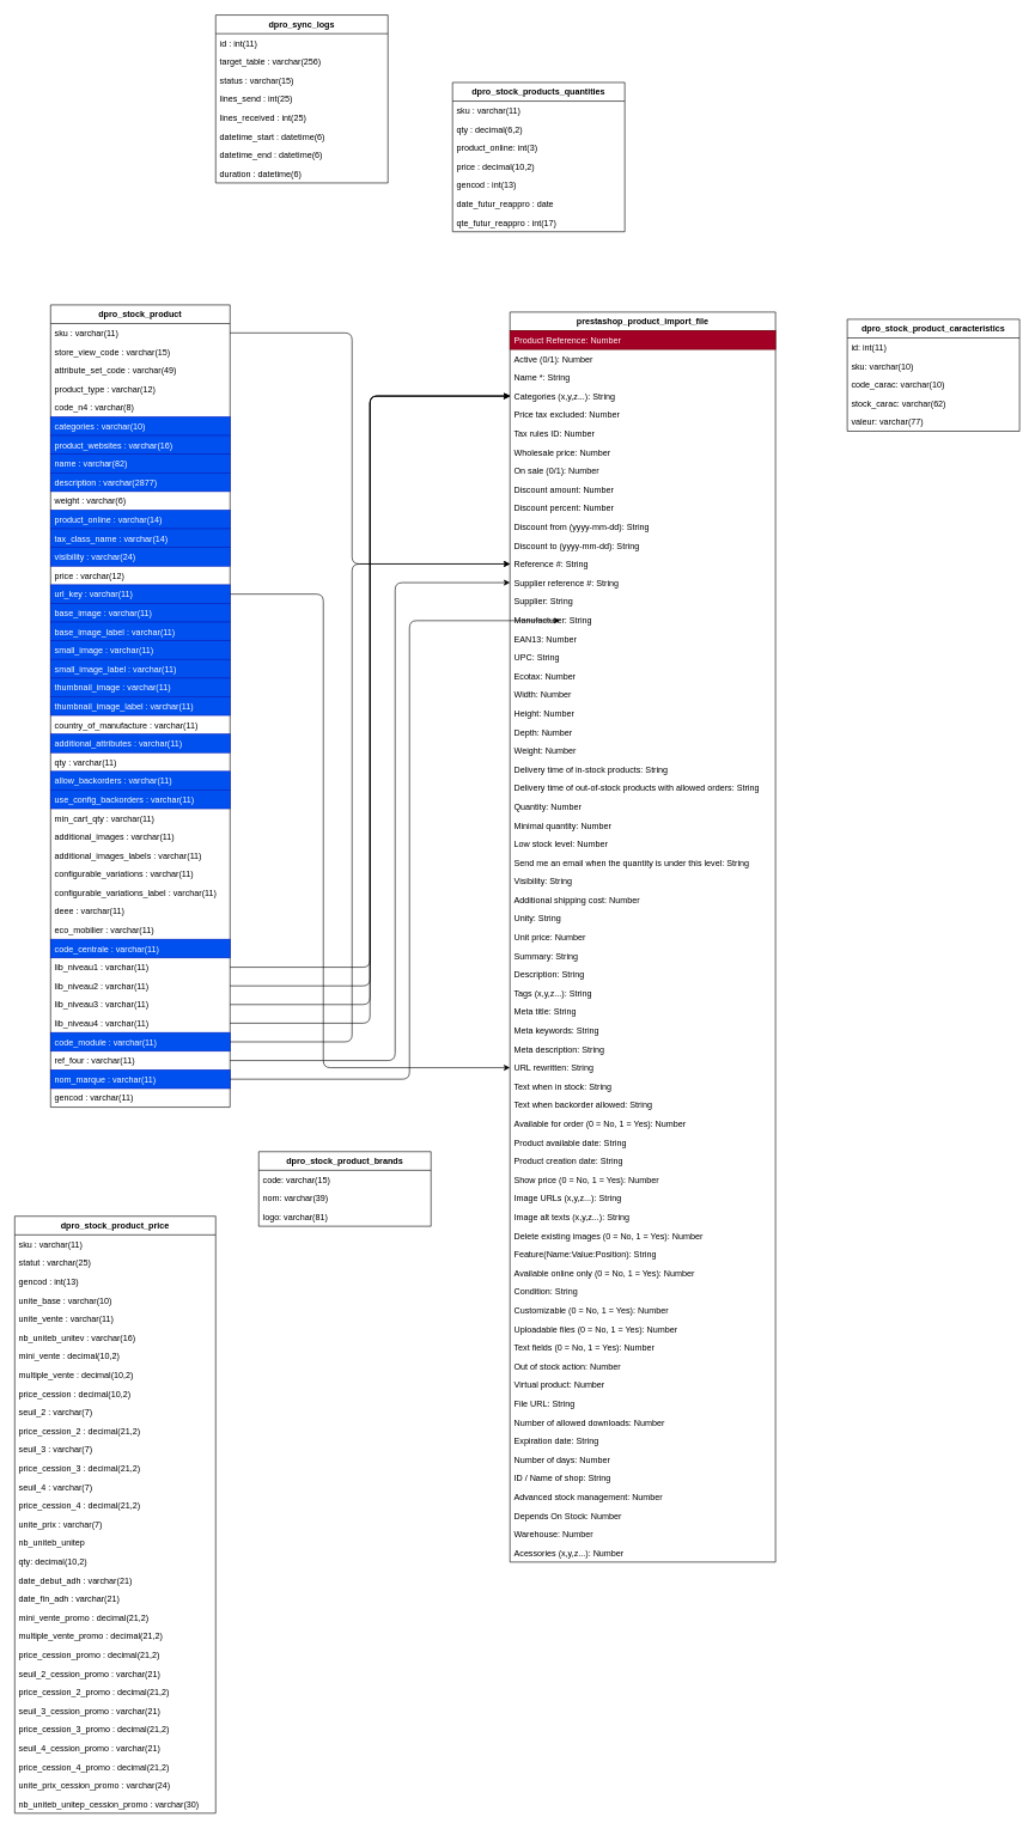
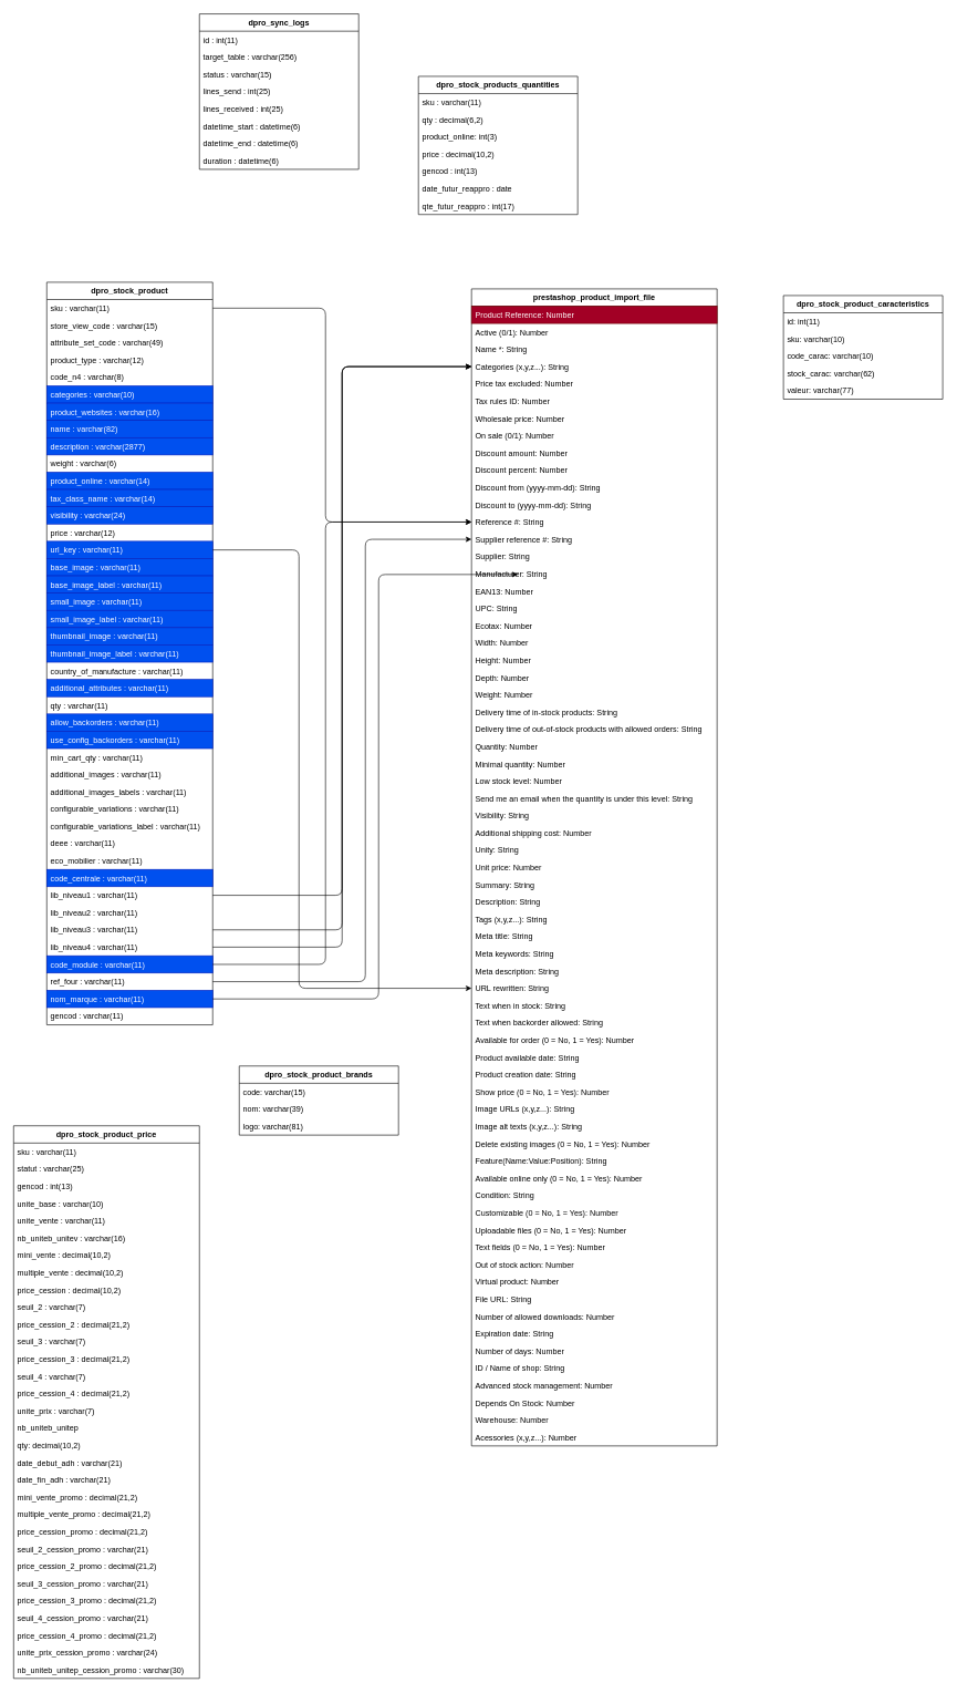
- <mxCell id="174" style="edgeStyle=orthogonalEdgeStyle;html=1;exitX=1;exitY=0.5;exitDx=0;exitDy=0;" edge="1" parent="1" source="38" target="108"><mxGeometry relative="1" as="geometry" /></mxCell>
